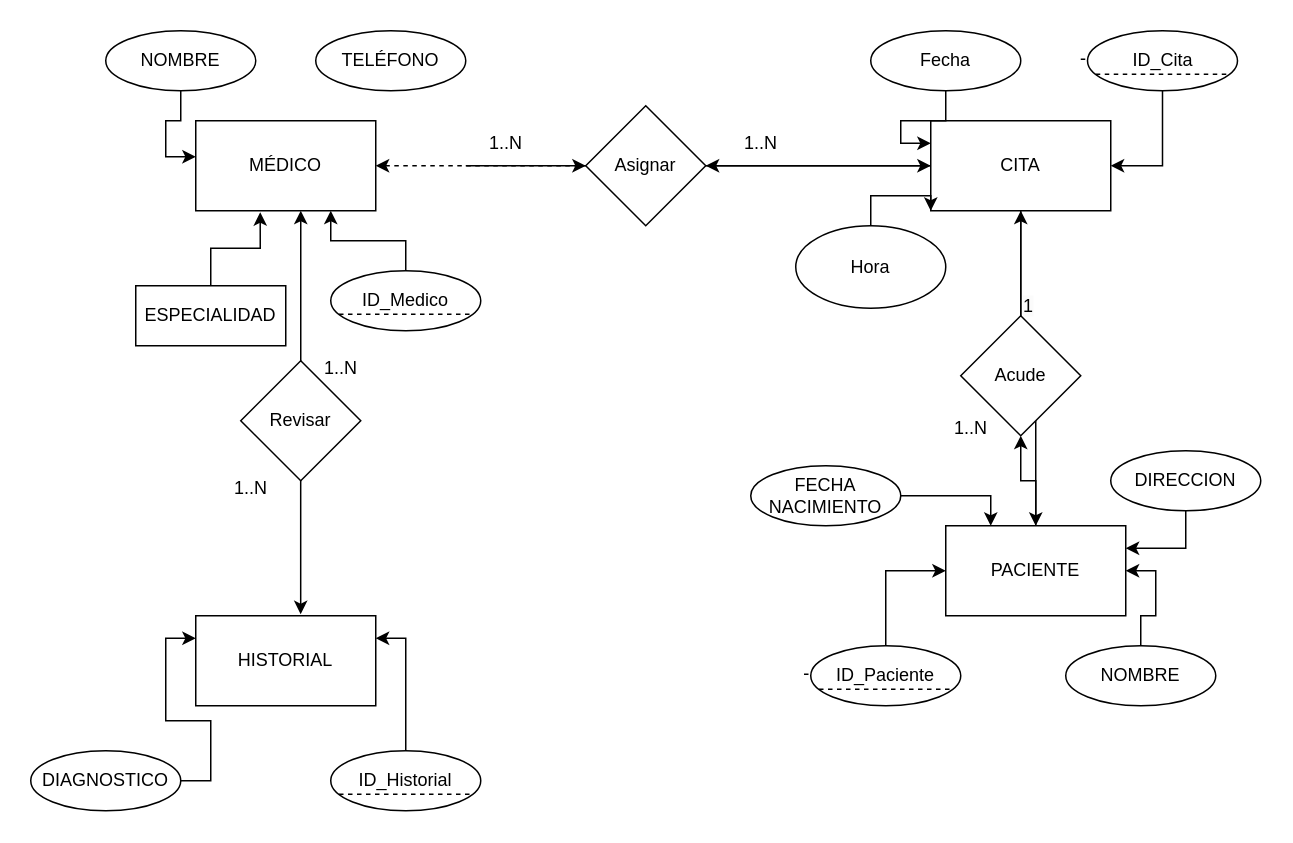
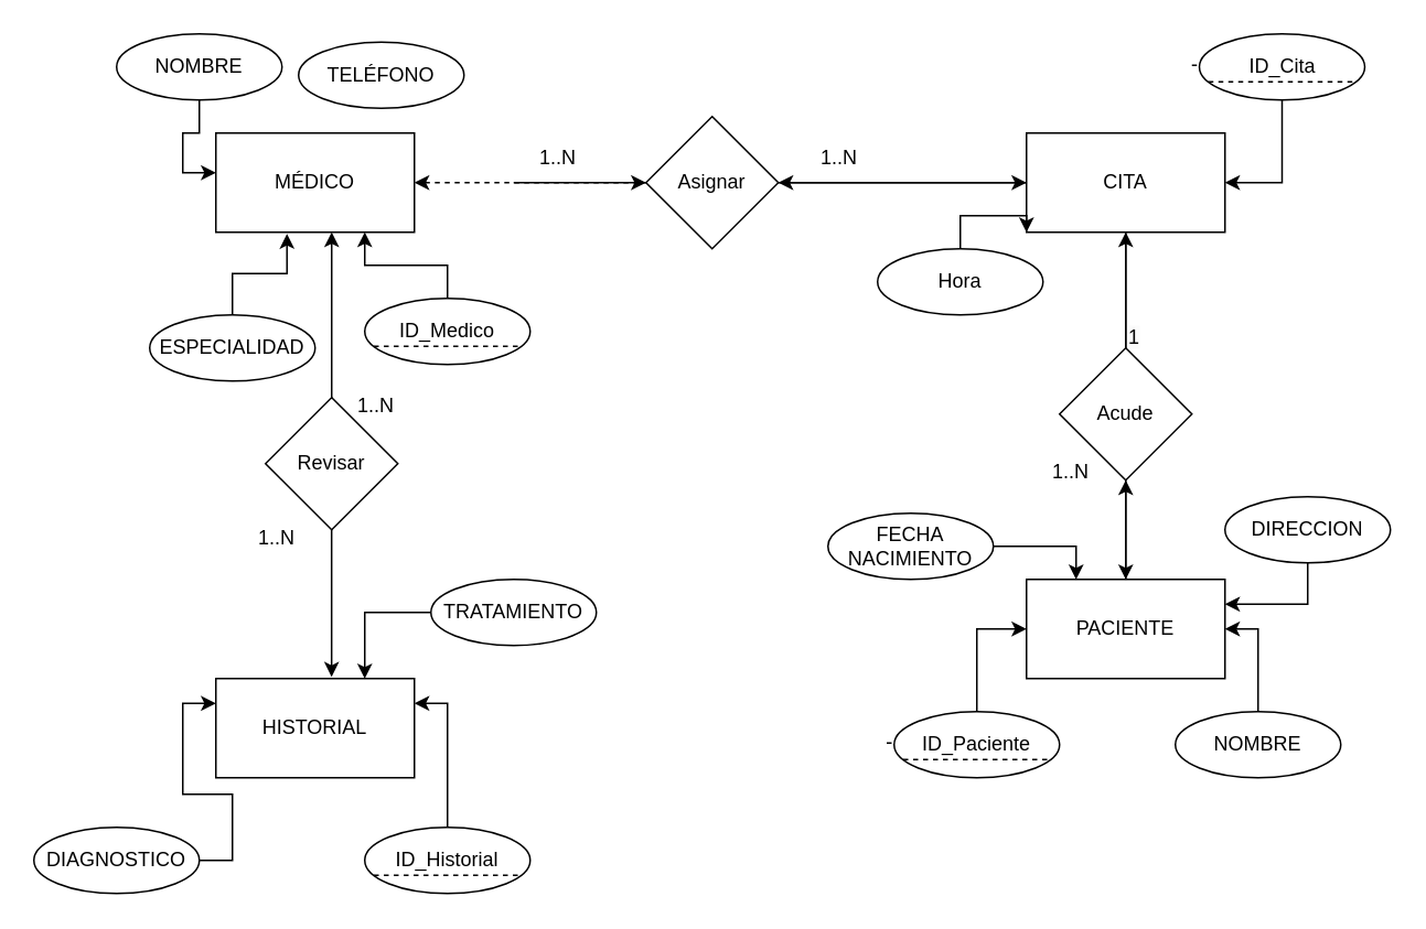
- <mxCell id="13" value="TELÉFONO" style="ellipse;whiteSpace=wrap;html=1;" vertex="1" parent="1"><mxGeometry x="210" y="20" width="100" height="40" as="geometry" /></mxCell>
+ <mxCell id="13" value="TELÉFONO" style="ellipse;whiteSpace=wrap;html=1;" vertex="1" parent="1"><mxGeometry x="180" y="25" width="100" height="40" as="geometry" /></mxCell>
- <mxCell id="35" value="Fecha" style="ellipse;whiteSpace=wrap;html=1;" vertex="1" parent="1"><mxGeometry x="580" y="20" width="100" height="40" as="geometry" /></mxCell>
- <mxCell id="34" style="edgeStyle=orthogonalEdgeStyle;rounded=0;orthogonalLoop=1;jettySize=auto;html=1;entryX=0;entryY=0.25;entryDx=0;entryDy=0;" edge="1" parent="1" source="35" target="4"><mxGeometry relative="1" as="geometry" /></mxCell>
- <mxCell id="37" value="Hora" style="ellipse;whiteSpace=wrap;html=1;" vertex="1" parent="1"><mxGeometry x="530" y="150" width="100" height="55" as="geometry" /></mxCell>
+ <mxCell id="37" value="Hora" style="ellipse;whiteSpace=wrap;html=1;" vertex="1" parent="1"><mxGeometry x="530" y="150" width="100" height="40" as="geometry" /></mxCell>
- <mxCell id="12" value="ESPECIALIDAD" style="whiteSpace=wrap;html=1;rounded=0;" vertex="1" parent="1"><mxGeometry x="90" y="190" width="100" height="40" as="geometry" /></mxCell>
+ <mxCell id="12" value="ESPECIALIDAD" style="ellipse;whiteSpace=wrap;html=1;" vertex="1" parent="1"><mxGeometry x="90" y="190" width="100" height="40" as="geometry" /></mxCell>
+ <mxCell id="45" style="edgeStyle=orthogonalEdgeStyle;rounded=0;orthogonalLoop=1;jettySize=auto;html=1;entryX=0.75;entryY=0;entryDx=0;entryDy=0;" edge="1" parent="1" source="46" target="38"><mxGeometry relative="1" as="geometry" /></mxCell>
+ <mxCell id="46" value="TRATAMIENTO" style="ellipse;whiteSpace=wrap;html=1;" vertex="1" parent="1"><mxGeometry x="260" y="350" width="100" height="40" as="geometry" /></mxCell>
- <mxCell id="18" value="PACIENTE" style="rounded=0;whiteSpace=wrap;html=1;" vertex="1" parent="1"><mxGeometry x="630" y="350" width="120" height="60" as="geometry" /></mxCell>
+ <mxCell id="18" value="PACIENTE" style="rounded=0;whiteSpace=wrap;html=1;" vertex="1" parent="1"><mxGeometry x="620" y="350" width="120" height="60" as="geometry" /></mxCell>
